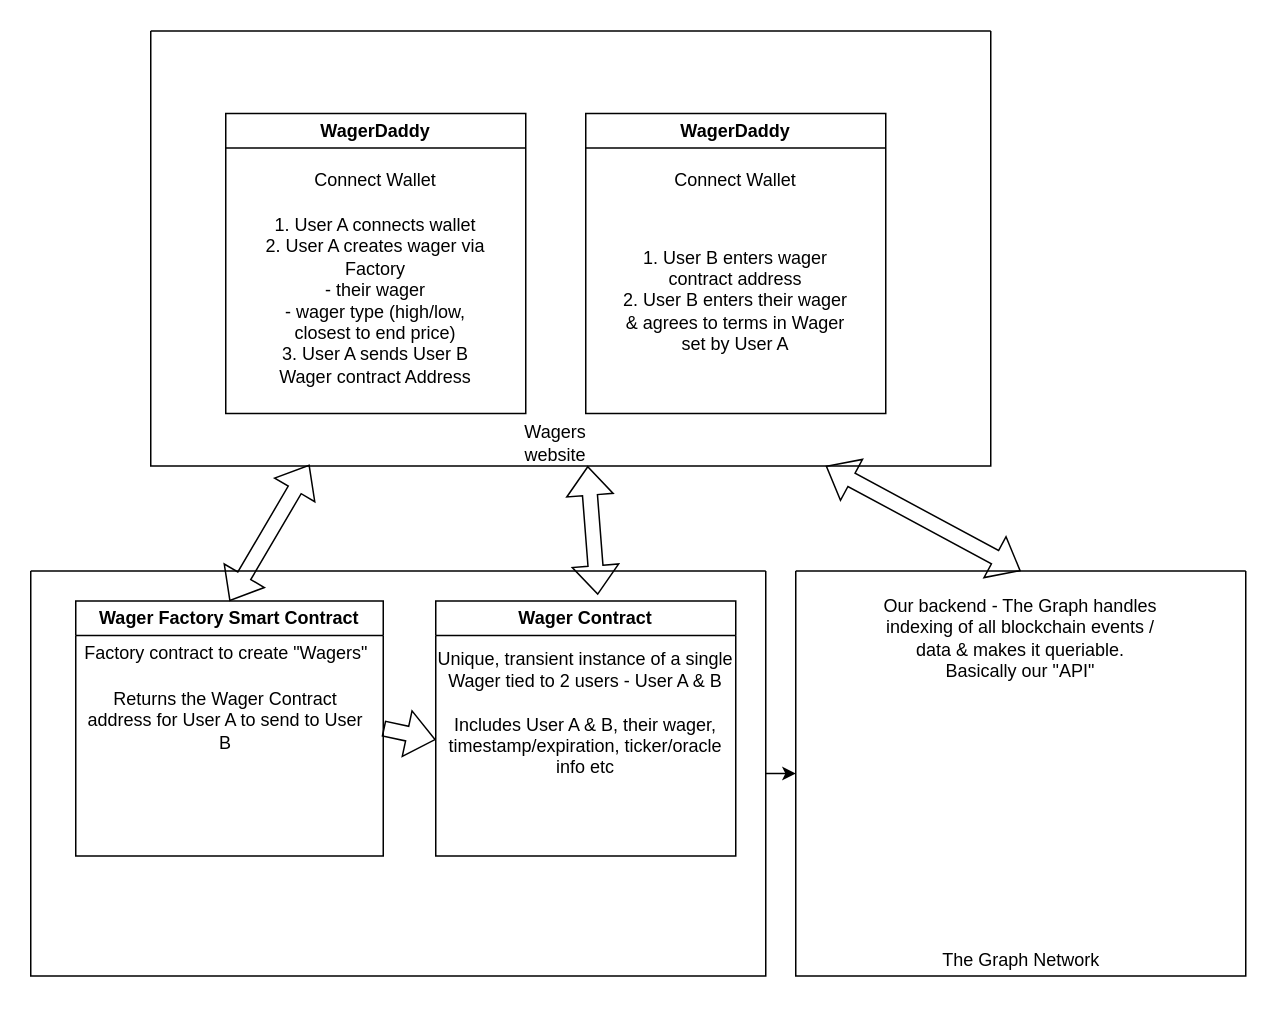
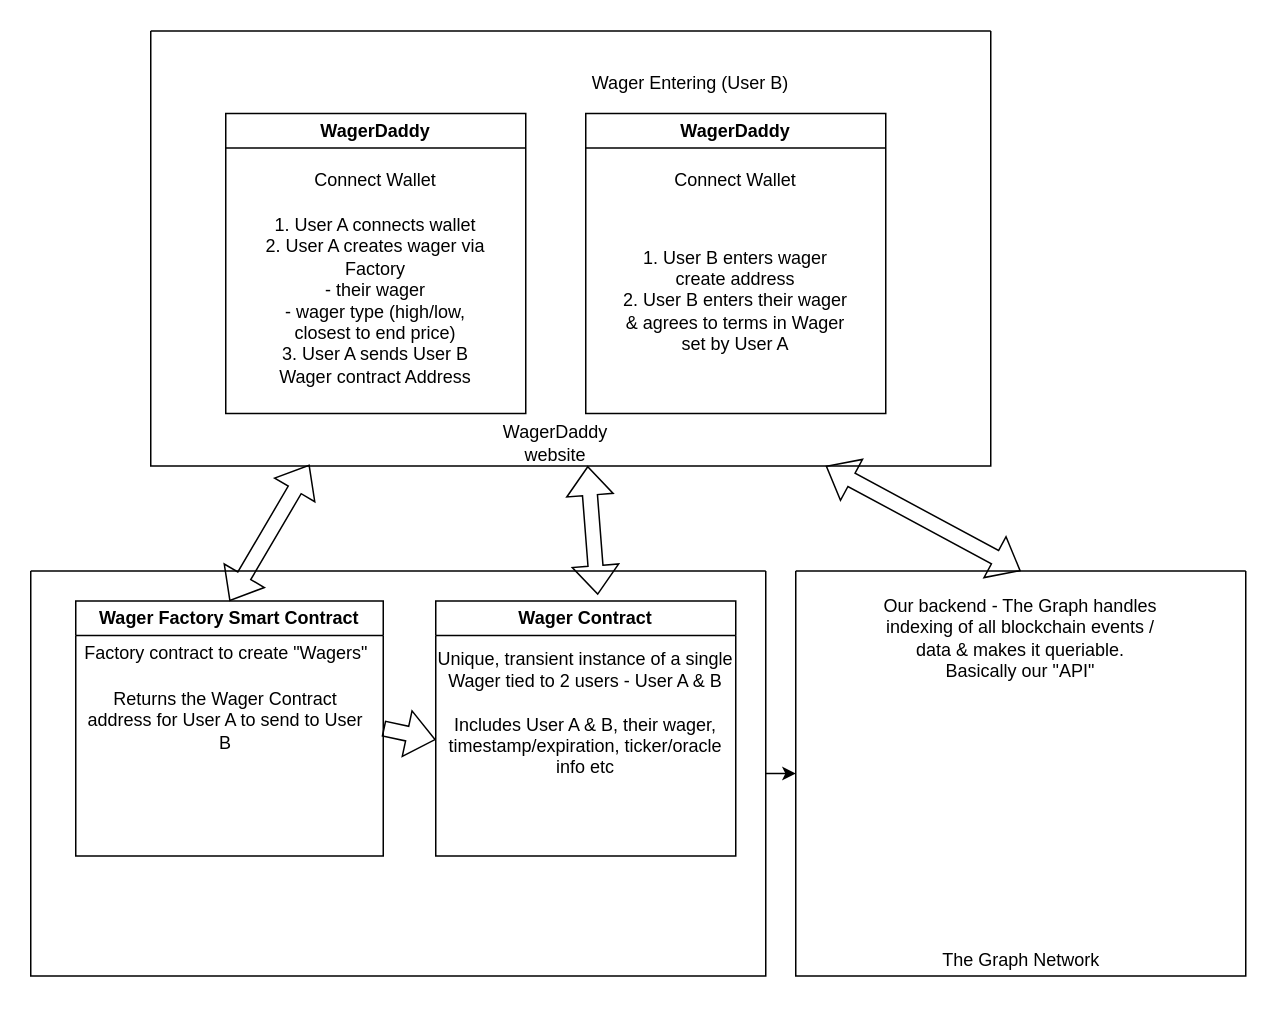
+ <mxCell id="9" value="Wager Entering (User B)" style="text;html=1;strokeColor=none;fillColor=none;align=center;verticalAlign=middle;whiteSpace=wrap;rounded=0;" parent="2" vertex="1"><mxGeometry x="290" y="20" width="140" height="30" as="geometry" /></mxCell>
- <mxCell id="8" value="1. User B enters wager contract address&lt;br&gt;2. User B enters their wager &amp;amp; agrees to terms in Wager set by User A" style="text;html=1;strokeColor=none;fillColor=none;align=center;verticalAlign=middle;whiteSpace=wrap;rounded=0;" parent="6" vertex="1"><mxGeometry x="20" y="60" width="160" height="130" as="geometry" /></mxCell>
+ <mxCell id="8" value="1. User B enters wager create address&lt;br&gt;2. User B enters their wager &amp;amp; agrees to terms in Wager set by User A" style="text;html=1;strokeColor=none;fillColor=none;align=center;verticalAlign=middle;whiteSpace=wrap;rounded=0;" parent="6" vertex="1"><mxGeometry x="20" y="60" width="160" height="130" as="geometry" /></mxCell>
- <mxCell id="10" value="Wagers website" style="text;html=1;strokeColor=none;fillColor=none;align=center;verticalAlign=middle;whiteSpace=wrap;rounded=0;" parent="2" vertex="1"><mxGeometry x="240" y="260" width="60" height="30" as="geometry" /></mxCell>
+ <mxCell id="10" value="WagerDaddy website" style="text;html=1;strokeColor=none;fillColor=none;align=center;verticalAlign=middle;whiteSpace=wrap;rounded=0;" parent="2" vertex="1"><mxGeometry x="240" y="260" width="60" height="30" as="geometry" /></mxCell>
